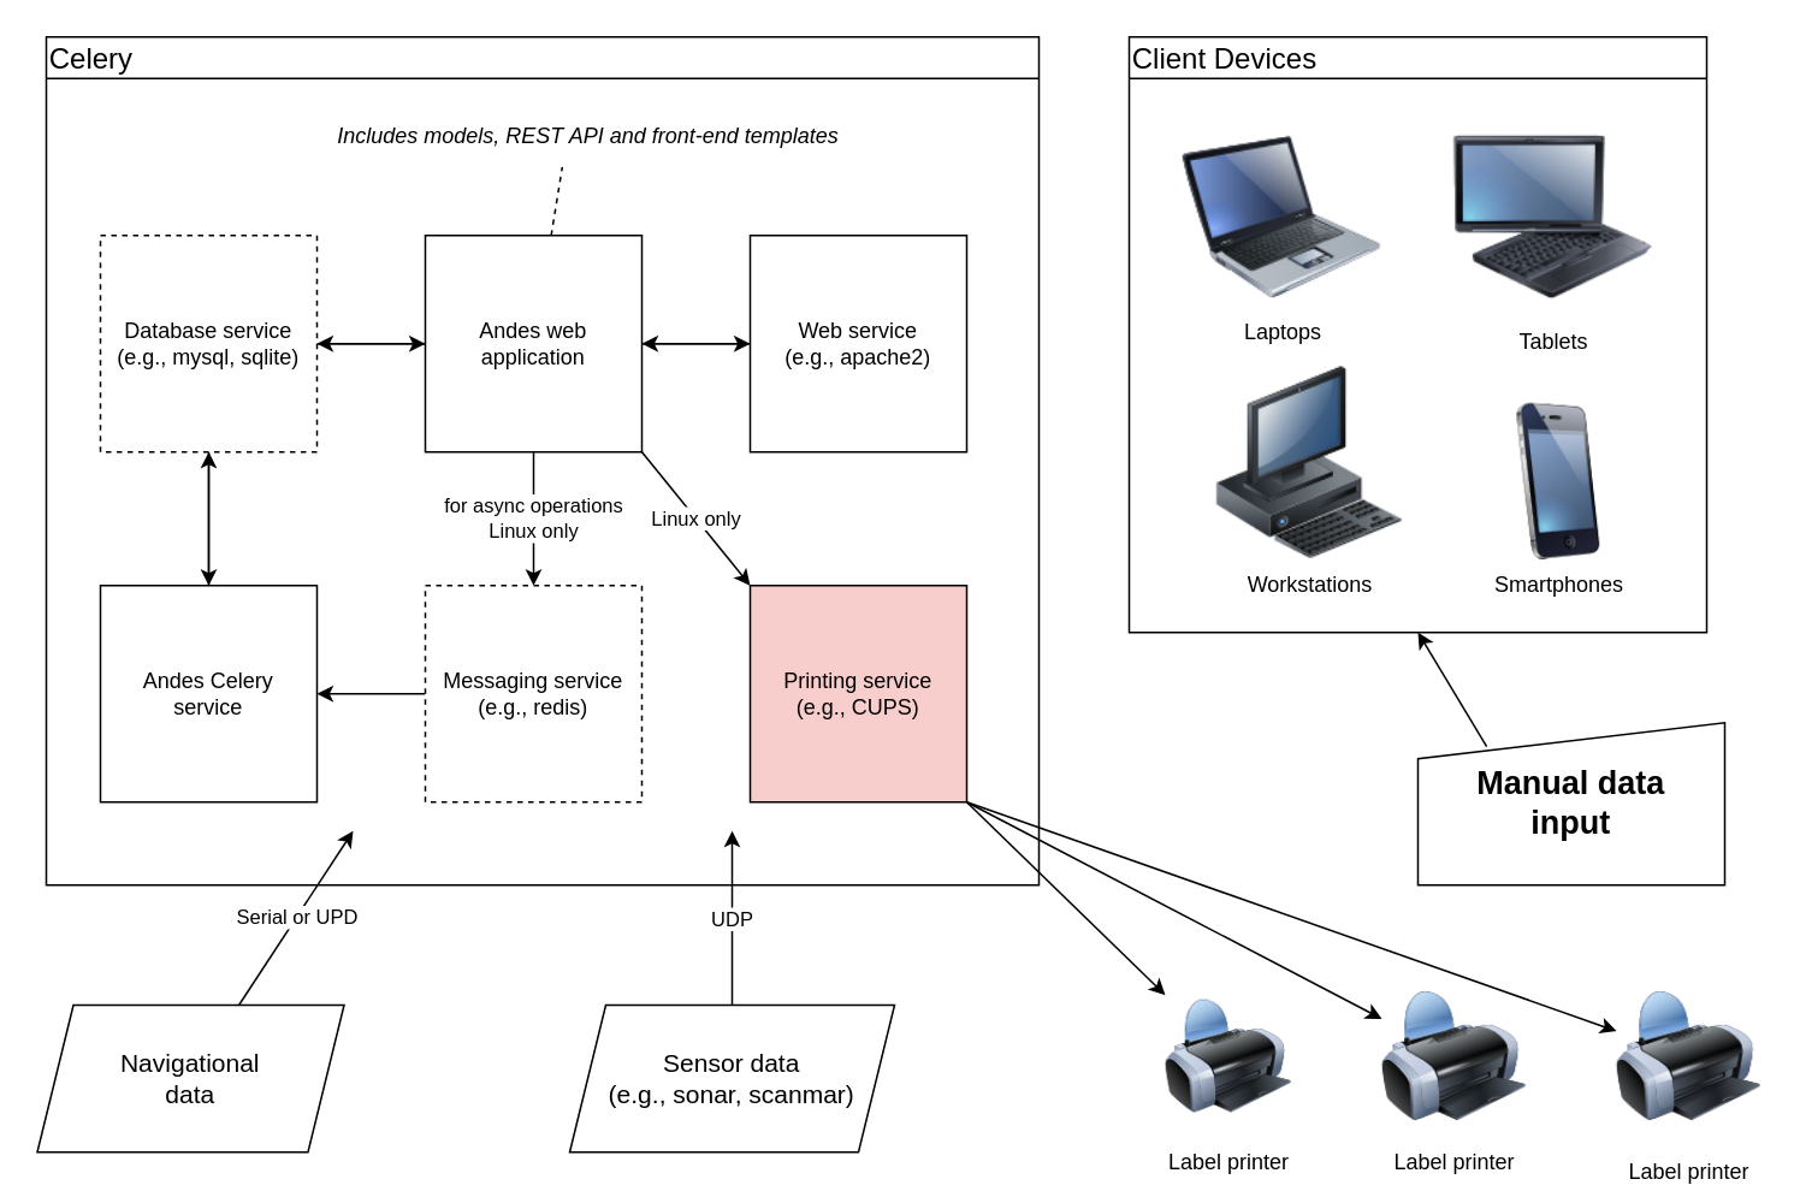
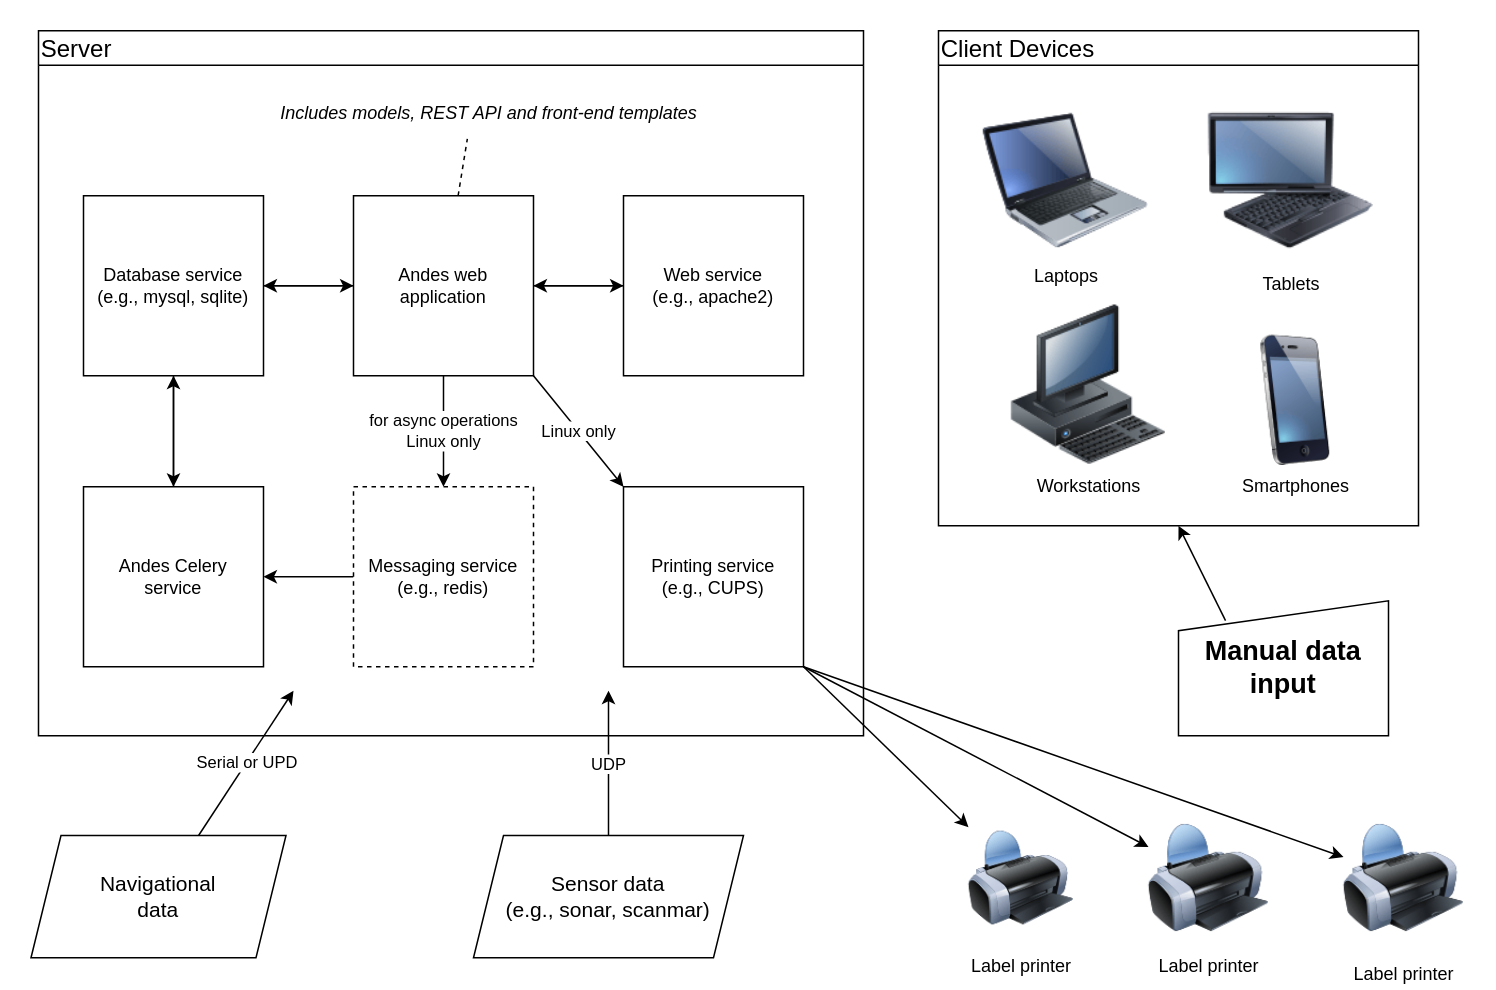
- <mxCell id="2" value="Celery" style="swimlane;whiteSpace=wrap;html=1;align=left;fontSize=16;fontStyle=0" vertex="1" parent="1"><mxGeometry x="25" y="20" width="550" height="470" as="geometry" /></mxCell>
+ <mxCell id="2" value="Server" style="swimlane;whiteSpace=wrap;html=1;align=left;fontSize=16;fontStyle=0" vertex="1" parent="1"><mxGeometry x="25" y="20" width="550" height="470" as="geometry" /></mxCell>
- <mxCell id="5" value="Database service&lt;br&gt;(e.g., mysql, sqlite)" style="whiteSpace=wrap;html=1;aspect=fixed;dashed=1;" vertex="1" parent="2"><mxGeometry x="30" y="110" width="120" height="120" as="geometry" /></mxCell>
+ <mxCell id="5" value="Database service&lt;br&gt;(e.g., mysql, sqlite)" style="whiteSpace=wrap;html=1;aspect=fixed;" vertex="1" parent="2"><mxGeometry x="30" y="110" width="120" height="120" as="geometry" /></mxCell>
- <mxCell id="17" value="Printing service&lt;br&gt;(e.g., CUPS)" style="whiteSpace=wrap;html=1;aspect=fixed;fillColor=#f8cecc;" vertex="1" parent="2"><mxGeometry x="390" y="304" width="120" height="120" as="geometry" /></mxCell>
+ <mxCell id="17" value="Printing service&lt;br&gt;(e.g., CUPS)" style="whiteSpace=wrap;html=1;aspect=fixed;" vertex="1" parent="2"><mxGeometry x="390" y="304" width="120" height="120" as="geometry" /></mxCell>
- <mxCell id="21" value="&lt;font style=&quot;font-size: 18px;&quot;&gt;Manual data &lt;br&gt;input&lt;/font&gt;" style="shape=manualInput;whiteSpace=wrap;html=1;size=20;fontSize=16;fontStyle=1" vertex="1" parent="1"><mxGeometry x="785" y="400" width="170" height="90" as="geometry" /></mxCell>
+ <mxCell id="21" value="&lt;font style=&quot;font-size: 18px;&quot;&gt;Manual data &lt;br&gt;input&lt;/font&gt;" style="shape=manualInput;whiteSpace=wrap;html=1;size=20;fontSize=16;fontStyle=1" vertex="1" parent="1"><mxGeometry x="785" y="400" width="140" height="90" as="geometry" /></mxCell>
